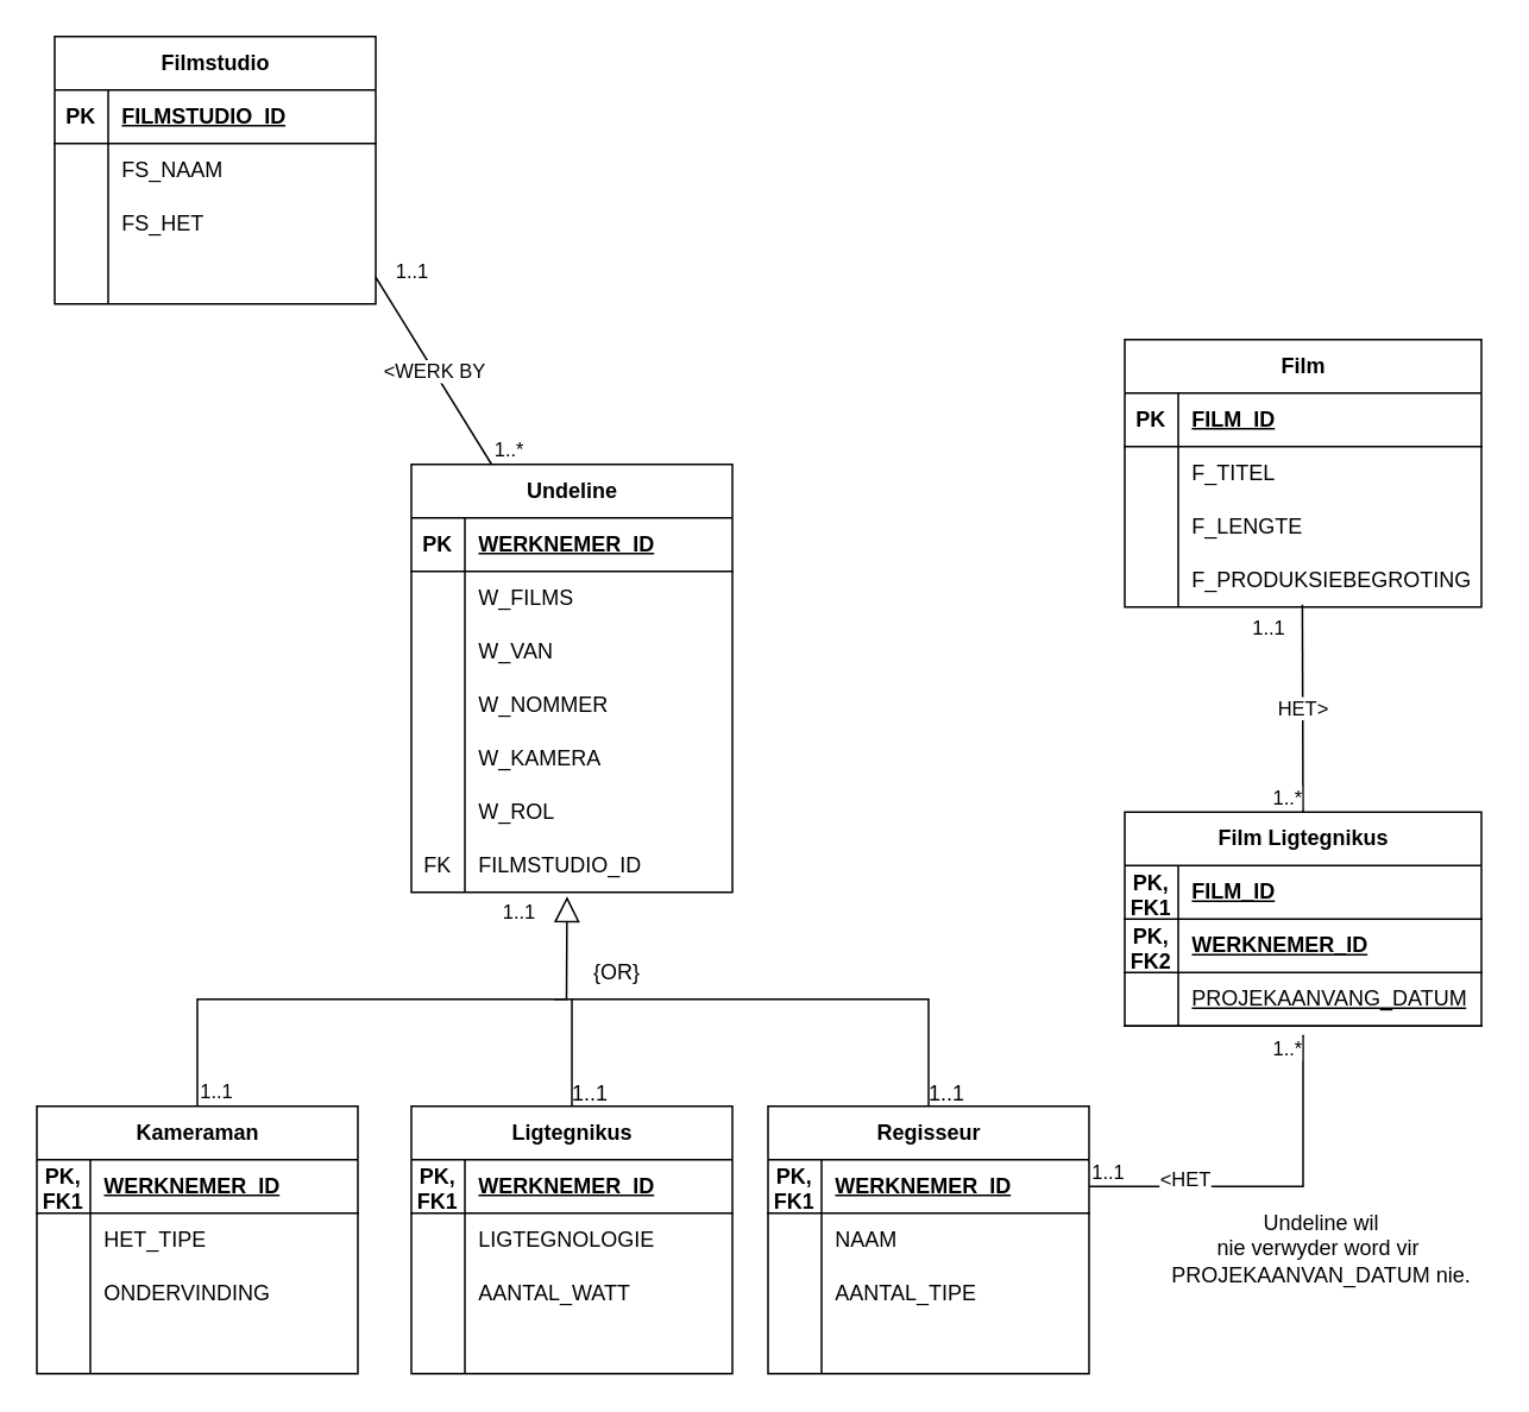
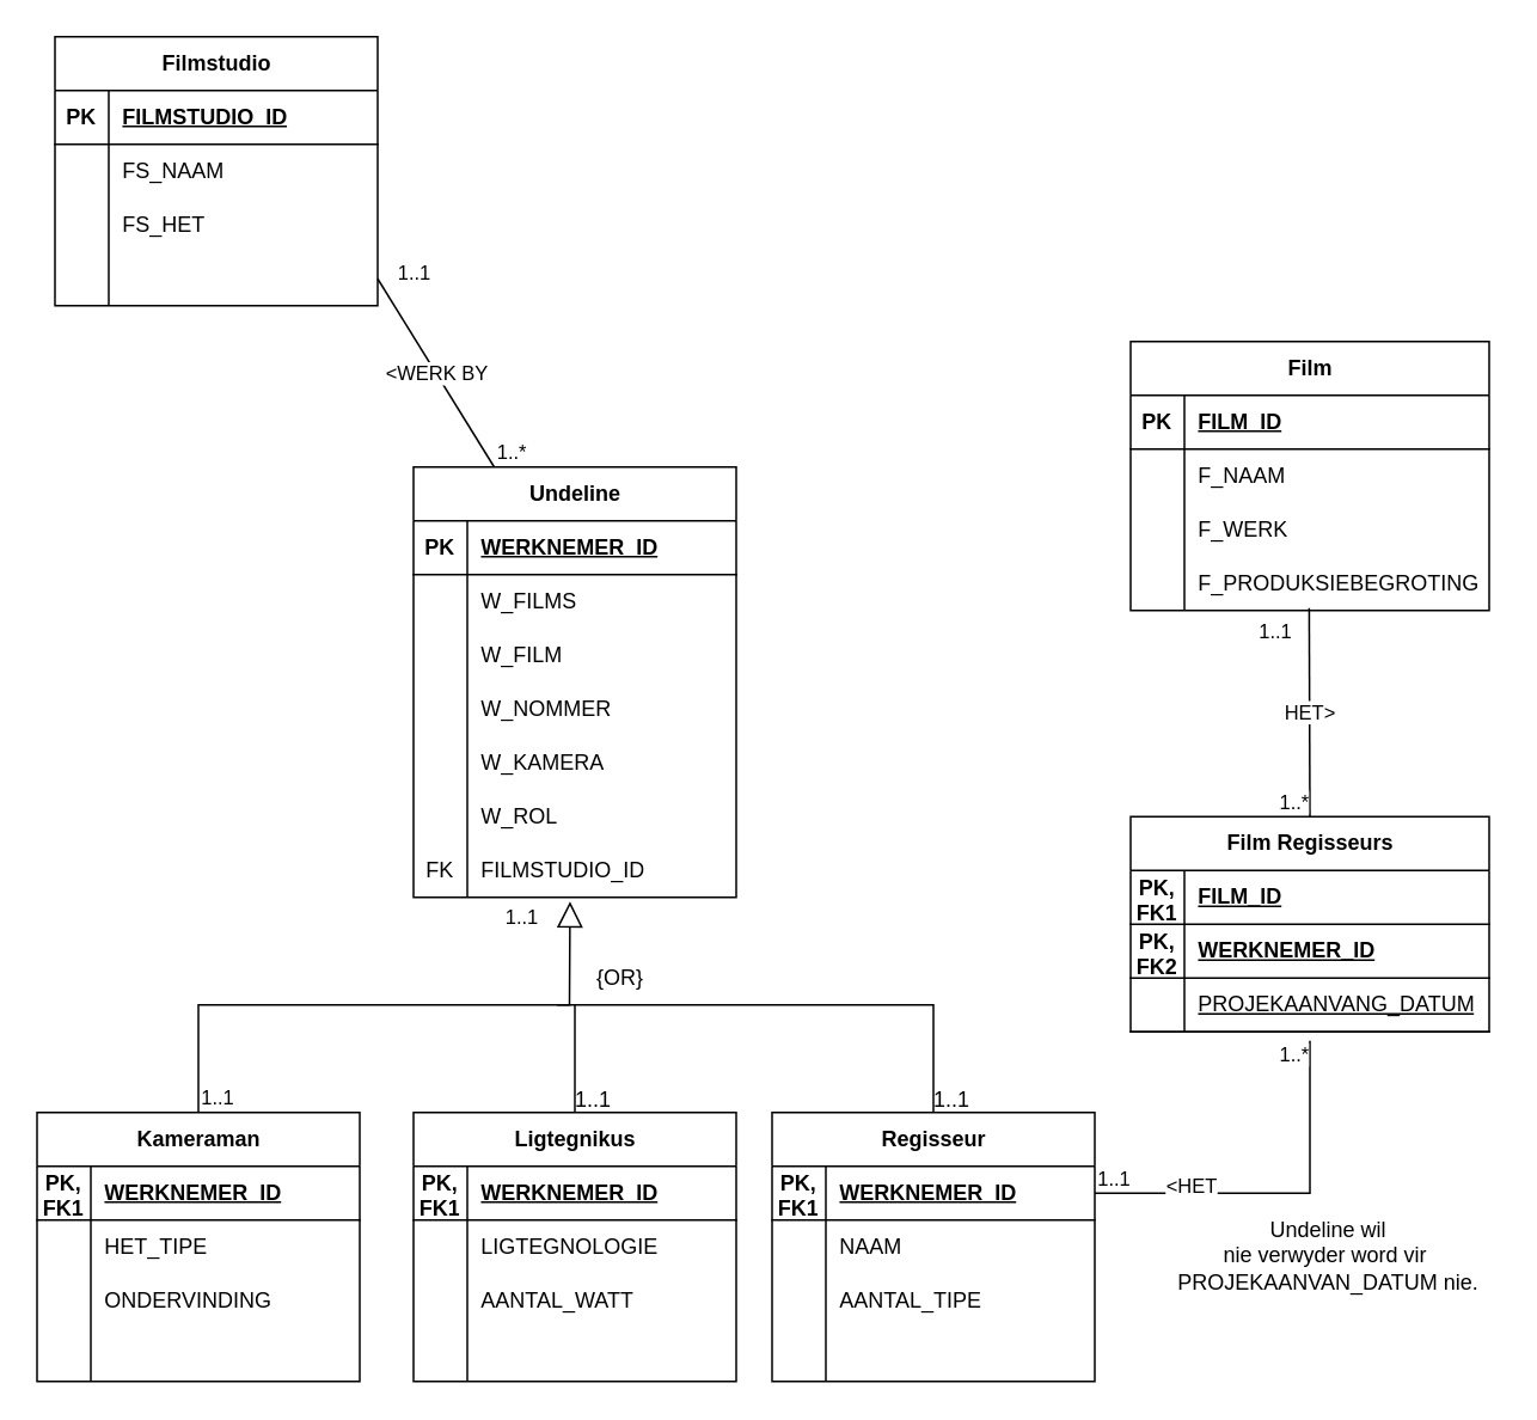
- <mxCell id="83" value="F_TITEL" style="shape=partialRectangle;connectable=0;fillColor=none;top=0;left=0;bottom=0;right=0;align=left;spacingLeft=6;overflow=hidden;whiteSpace=wrap;html=1;" vertex="1" parent="81"><mxGeometry x="30" width="170" height="30" as="geometry"><mxRectangle width="170" height="30" as="alternateBounds" /></mxGeometry></mxCell>
+ <mxCell id="83" value="F_NAAM" style="shape=partialRectangle;connectable=0;fillColor=none;top=0;left=0;bottom=0;right=0;align=left;spacingLeft=6;overflow=hidden;whiteSpace=wrap;html=1;" vertex="1" parent="81"><mxGeometry x="30" width="170" height="30" as="geometry"><mxRectangle width="170" height="30" as="alternateBounds" /></mxGeometry></mxCell>
- <mxCell id="86" value="F_LENGTE" style="shape=partialRectangle;connectable=0;fillColor=none;top=0;left=0;bottom=0;right=0;align=left;spacingLeft=6;overflow=hidden;whiteSpace=wrap;html=1;" vertex="1" parent="84"><mxGeometry x="30" width="170" height="30" as="geometry"><mxRectangle width="170" height="30" as="alternateBounds" /></mxGeometry></mxCell>
+ <mxCell id="86" value="F_WERK" style="shape=partialRectangle;connectable=0;fillColor=none;top=0;left=0;bottom=0;right=0;align=left;spacingLeft=6;overflow=hidden;whiteSpace=wrap;html=1;" vertex="1" parent="84"><mxGeometry x="30" width="170" height="30" as="geometry"><mxRectangle width="170" height="30" as="alternateBounds" /></mxGeometry></mxCell>
- <mxCell id="24" value="W_VAN" style="shape=partialRectangle;connectable=0;fillColor=none;top=0;left=0;bottom=0;right=0;align=left;spacingLeft=6;overflow=hidden;whiteSpace=wrap;html=1;" vertex="1" parent="22"><mxGeometry x="30" width="150" height="30" as="geometry"><mxRectangle width="150" height="30" as="alternateBounds" /></mxGeometry></mxCell>
+ <mxCell id="24" value="W_FILM" style="shape=partialRectangle;connectable=0;fillColor=none;top=0;left=0;bottom=0;right=0;align=left;spacingLeft=6;overflow=hidden;whiteSpace=wrap;html=1;" vertex="1" parent="22"><mxGeometry x="30" width="150" height="30" as="geometry"><mxRectangle width="150" height="30" as="alternateBounds" /></mxGeometry></mxCell>
- <mxCell id="101" value="Film Ligtegnikus" style="shape=table;startSize=30;container=1;collapsible=1;childLayout=tableLayout;fixedRows=1;rowLines=0;fontStyle=1;align=center;resizeLast=1;html=1;" vertex="1" parent="1"><mxGeometry x="630" y="455" width="200" height="120" as="geometry" /></mxCell>
+ <mxCell id="101" value="Film Regisseurs" style="shape=table;startSize=30;container=1;collapsible=1;childLayout=tableLayout;fixedRows=1;rowLines=0;fontStyle=1;align=center;resizeLast=1;html=1;" vertex="1" parent="1"><mxGeometry x="630" y="455" width="200" height="120" as="geometry" /></mxCell>
